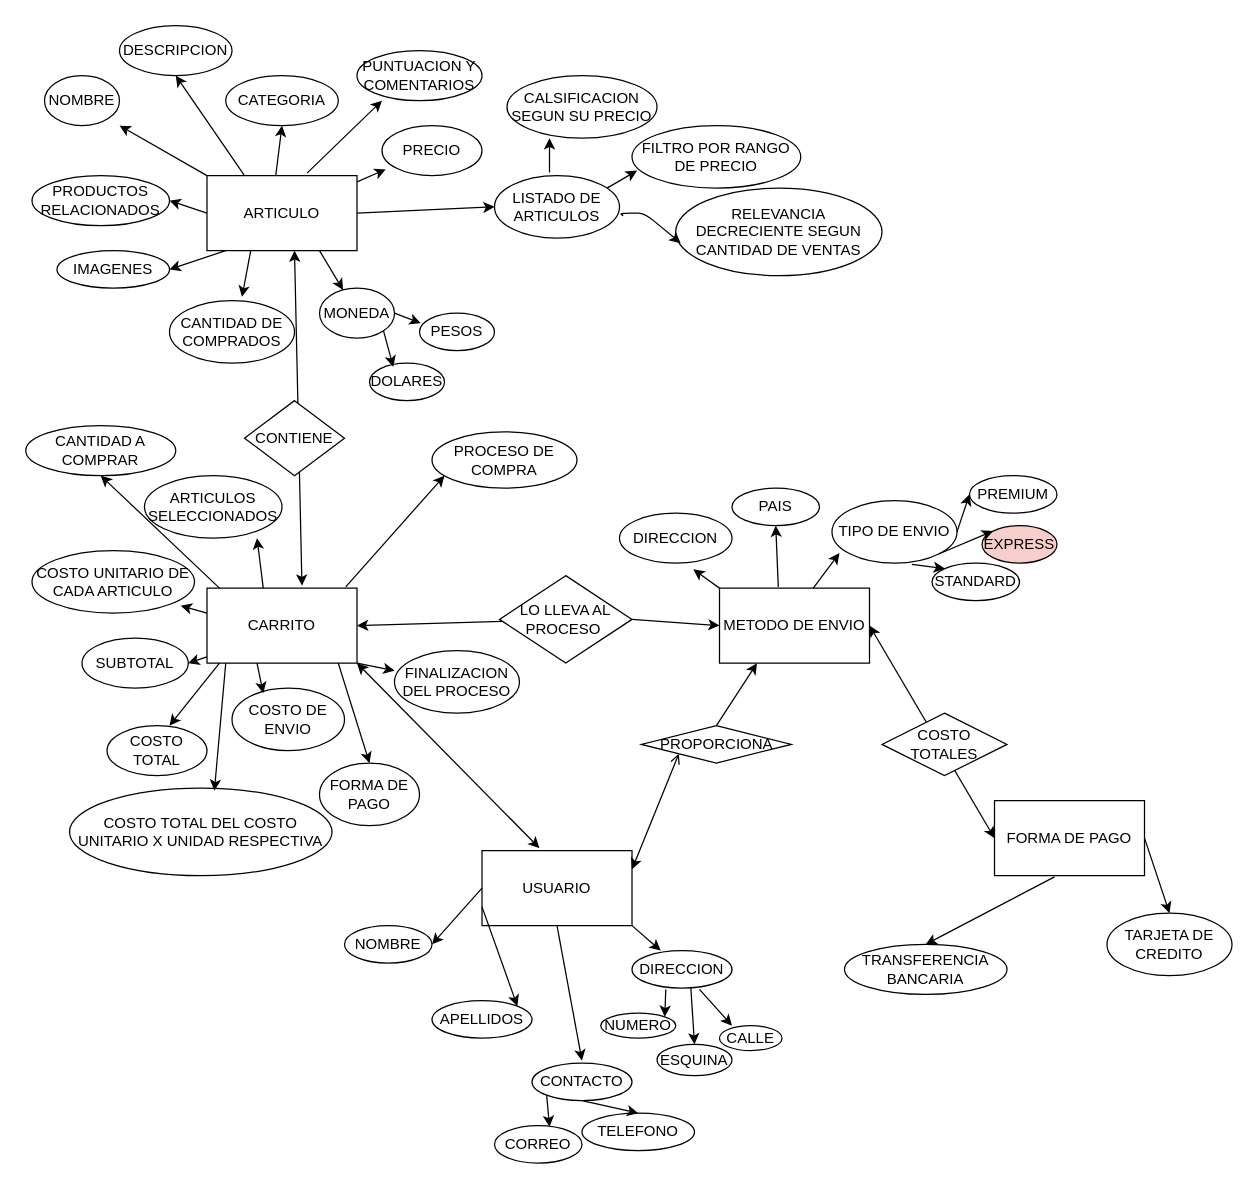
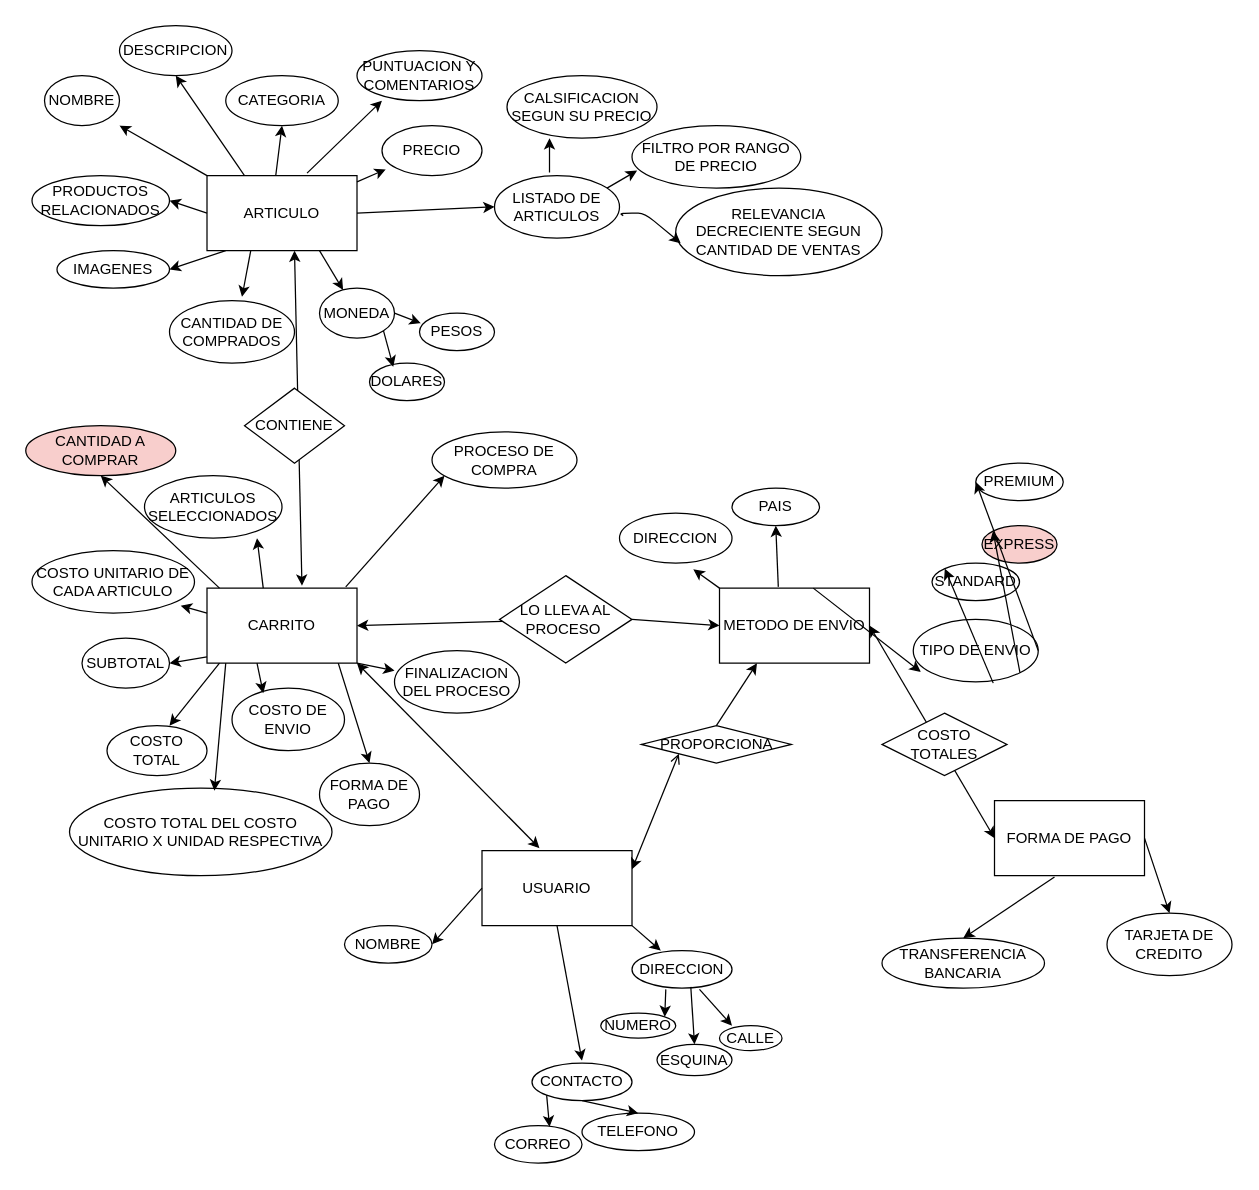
- <mxCell id="30" value="CONTIENE" style="rhombus;whiteSpace=wrap;html=1;" parent="1" vertex="1"><mxGeometry x="195" y="320" width="80" height="60" as="geometry" /></mxCell>
+ <mxCell id="30" value="CONTIENE" style="rhombus;whiteSpace=wrap;html=1;" parent="1" vertex="1"><mxGeometry x="195" y="310" width="80" height="60" as="geometry" /></mxCell>
- <mxCell id="34" value="CANTIDAD A COMPRAR" style="ellipse;whiteSpace=wrap;html=1;" parent="1" vertex="1"><mxGeometry x="20" y="340" width="120" height="40" as="geometry" /></mxCell>
+ <mxCell id="34" value="CANTIDAD A COMPRAR" style="ellipse;whiteSpace=wrap;html=1;fillColor=#f8cecc;" parent="1" vertex="1"><mxGeometry x="20" y="340" width="120" height="40" as="geometry" /></mxCell>
- <mxCell id="73" value="PREMIUM" style="ellipse;whiteSpace=wrap;html=1;" parent="1" vertex="1"><mxGeometry x="775" y="380" width="70" height="30" as="geometry" /></mxCell>
+ <mxCell id="73" value="PREMIUM" style="ellipse;whiteSpace=wrap;html=1;" parent="1" vertex="1"><mxGeometry x="780" y="370" width="70" height="30" as="geometry" /></mxCell>
- <mxCell id="60" value="TIPO DE ENVIO" style="ellipse;whiteSpace=wrap;html=1;" parent="1" vertex="1"><mxGeometry x="665" y="400" width="100" height="50" as="geometry" /></mxCell>
+ <mxCell id="60" value="TIPO DE ENVIO" style="ellipse;whiteSpace=wrap;html=1;" parent="1" vertex="1"><mxGeometry x="730" y="495" width="100" height="50" as="geometry" /></mxCell>
- <mxCell id="36" value="SUBTOTAL" style="ellipse;whiteSpace=wrap;html=1;" parent="1" vertex="1"><mxGeometry x="65" y="510" width="85" height="40" as="geometry" /></mxCell>
+ <mxCell id="36" value="SUBTOTAL" style="ellipse;whiteSpace=wrap;html=1;" parent="1" vertex="1"><mxGeometry x="65" y="510" width="70" height="40" as="geometry" /></mxCell>
- <mxCell id="85" value="" style="endArrow=classic;html=1;exitX=0;exitY=0.75;exitDx=0;exitDy=0;entryX=1;entryY=0;entryDx=0;entryDy=0;" parent="1" source="52" target="80" edge="1"><mxGeometry width="50" height="50" relative="1" as="geometry"><mxPoint x="445" y="930" as="sourcePoint" /><mxPoint x="715" y="890" as="targetPoint" /></mxGeometry></mxCell>
- <mxCell id="89" value="TRANSFERENCIA BANCARIA" style="ellipse;whiteSpace=wrap;html=1;" parent="1" vertex="1"><mxGeometry x="675" y="755" width="130" height="40" as="geometry" /></mxCell>
+ <mxCell id="89" value="TRANSFERENCIA BANCARIA" style="ellipse;whiteSpace=wrap;html=1;" parent="1" vertex="1"><mxGeometry x="705" y="750" width="130" height="40" as="geometry" /></mxCell>
- <mxCell id="80" value="APELLIDOS" style="ellipse;whiteSpace=wrap;html=1;" parent="1" vertex="1"><mxGeometry x="345" y="800" width="80" height="30" as="geometry" /></mxCell>
